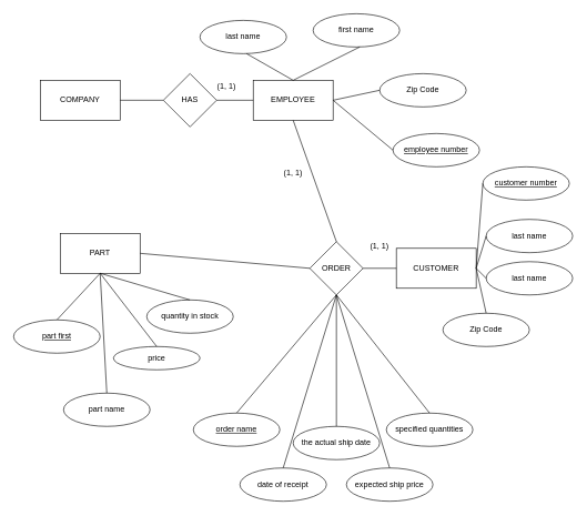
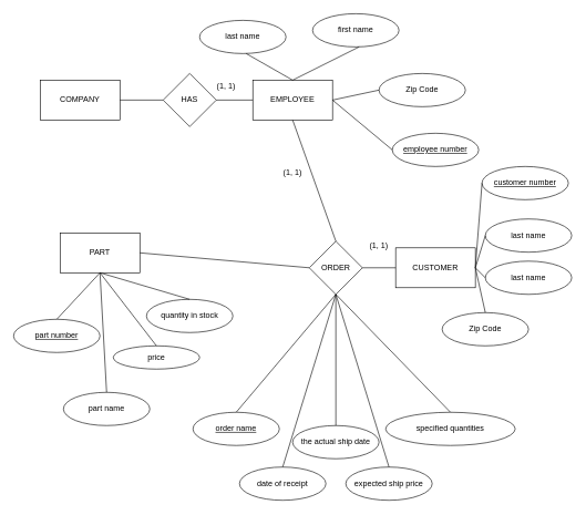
- <mxCell id="34" value="&lt;u&gt;part first&lt;/u&gt;" style="ellipse;whiteSpace=wrap;html=1;" vertex="1" parent="1"><mxGeometry y="480" width="130" height="50" as="geometry" x="20" /></mxCell>
+ <mxCell id="34" value="&lt;u&gt;part number&lt;/u&gt;" style="ellipse;whiteSpace=wrap;html=1;" vertex="1" parent="1"><mxGeometry y="480" width="130" height="50" as="geometry" x="20" /></mxCell>
- <mxCell id="30" value="specified quantities" style="ellipse;whiteSpace=wrap;html=1;" vertex="1" parent="1"><mxGeometry x="580" y="620" width="130" height="50" as="geometry" /></mxCell>
+ <mxCell id="30" value="specified quantities" style="ellipse;whiteSpace=wrap;html=1;" vertex="1" parent="1"><mxGeometry x="580" y="620" width="195" height="50" as="geometry" /></mxCell>
